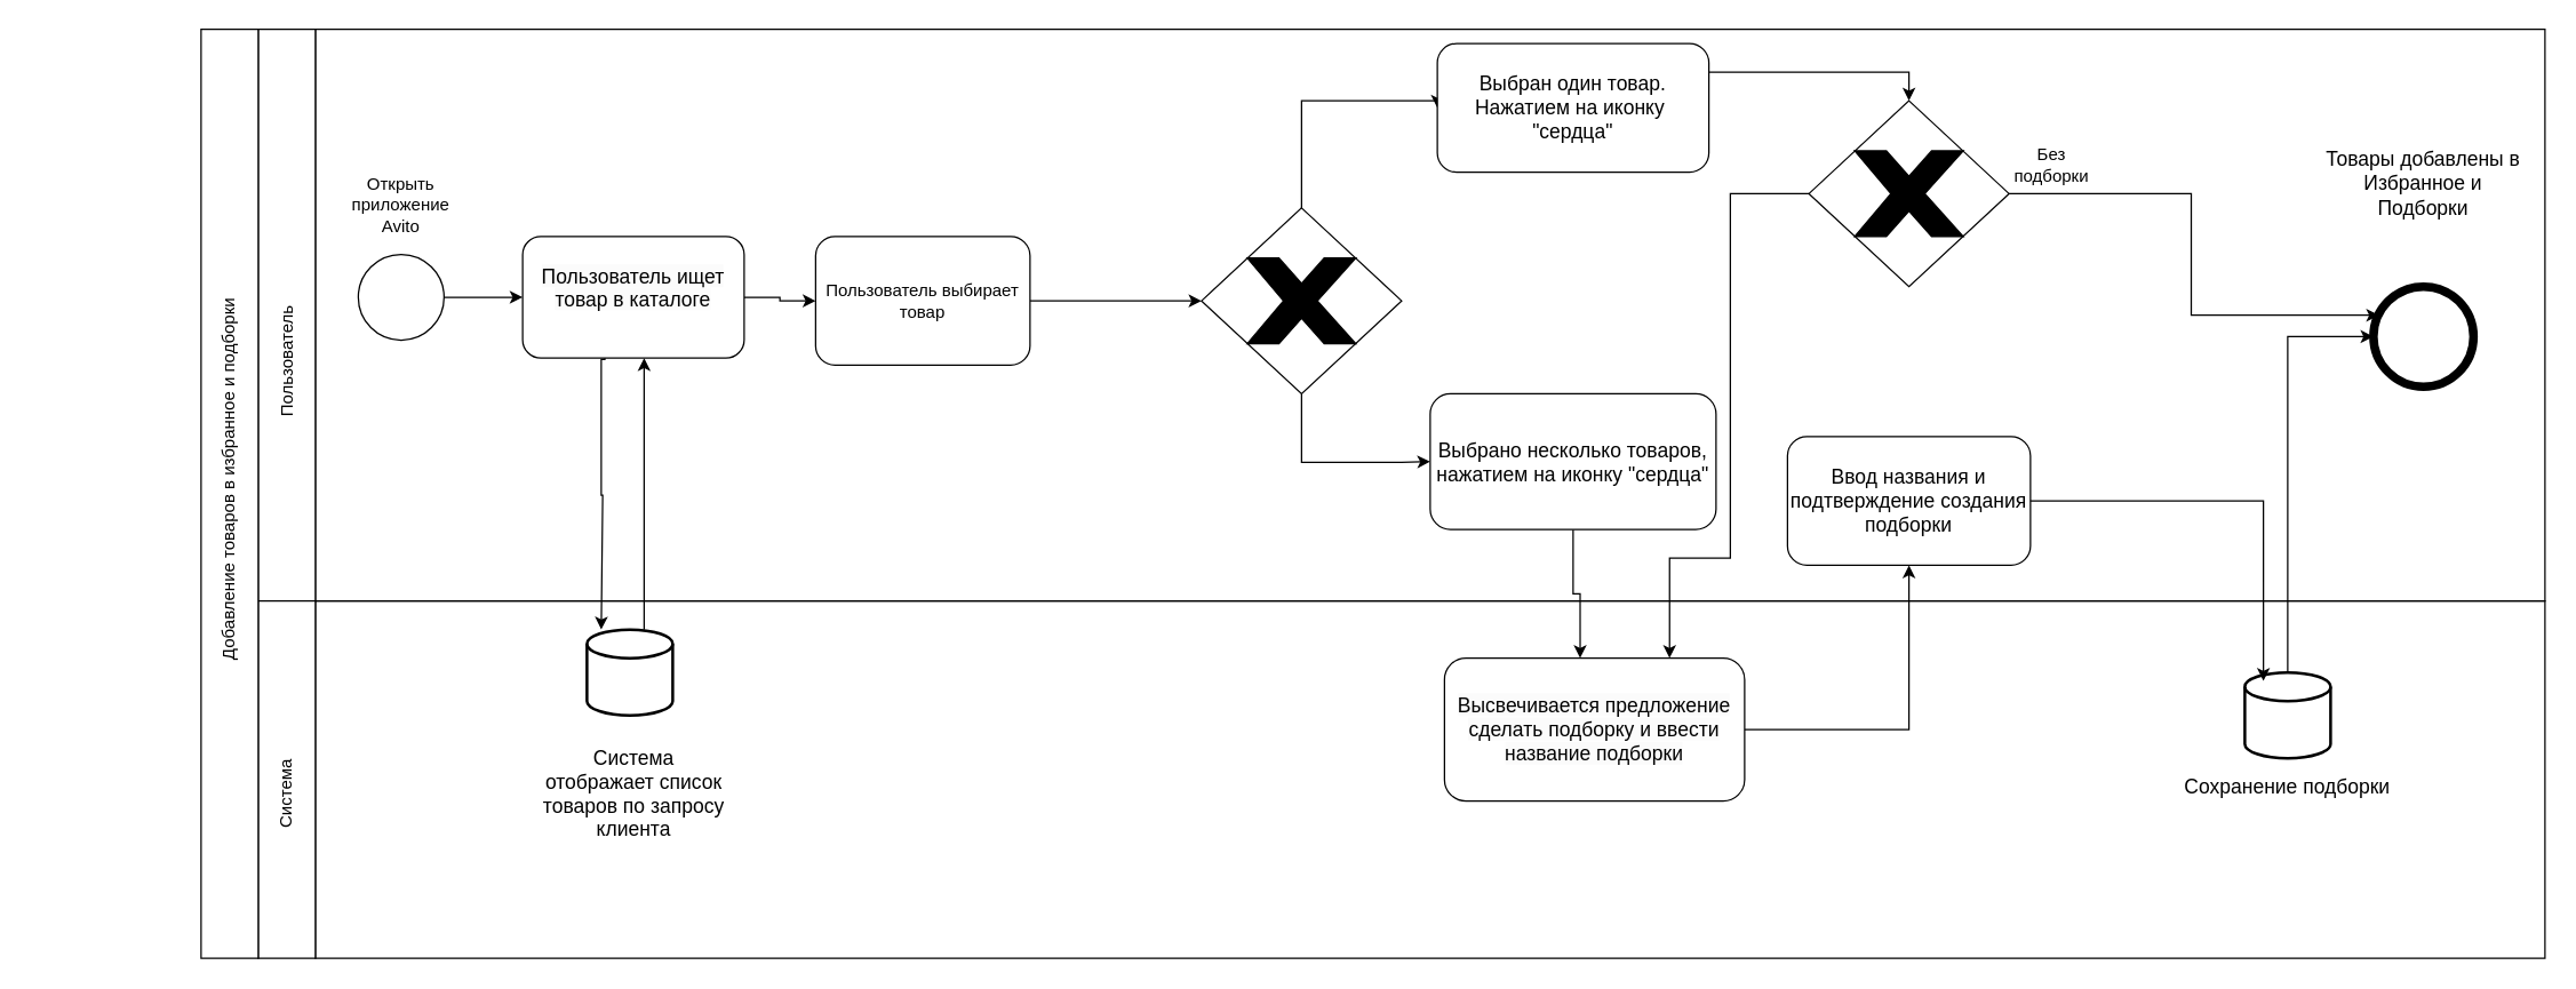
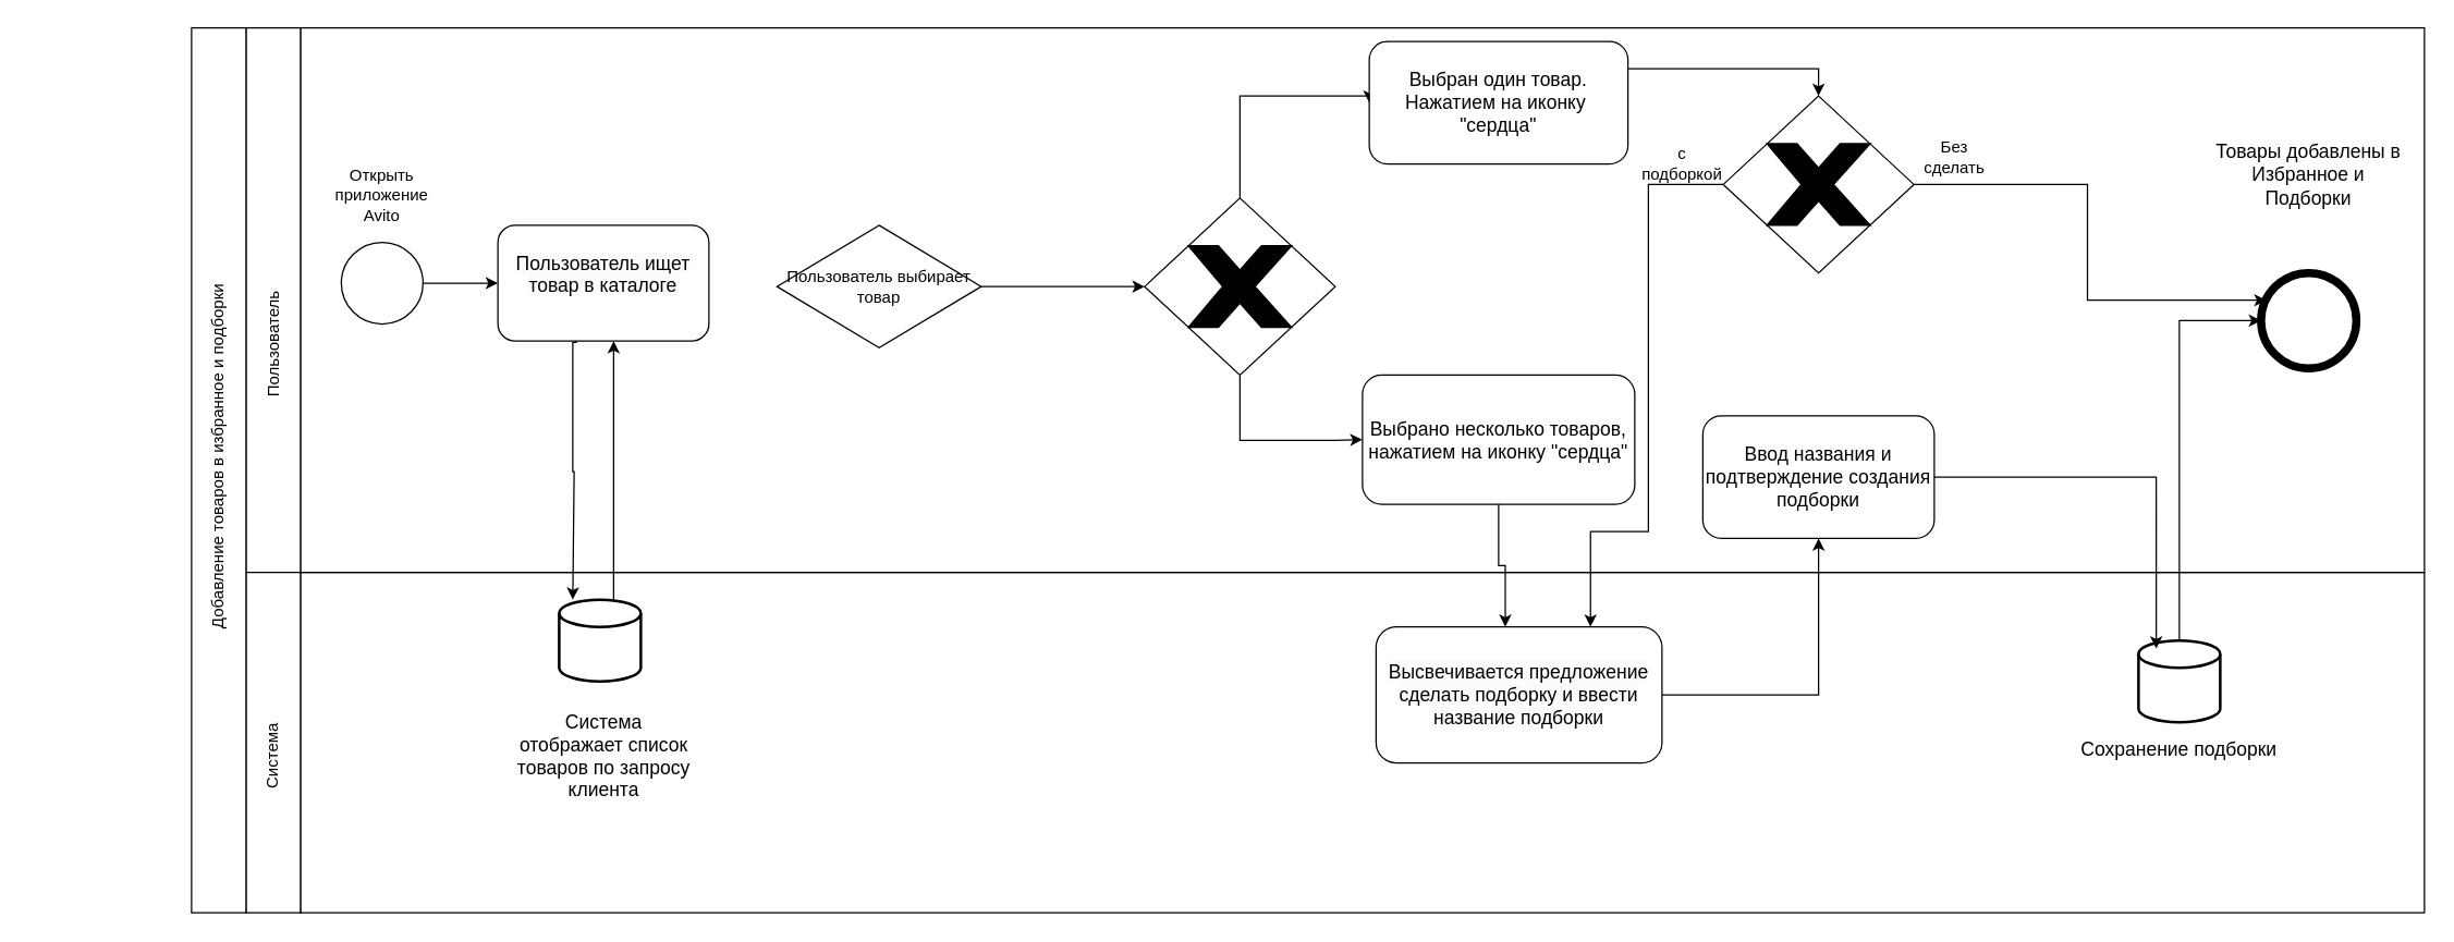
- <mxCell id="41" value="Без подборки" style="text;html=1;align=center;verticalAlign=middle;whiteSpace=wrap;rounded=0;" parent="1" vertex="1"><mxGeometry x="1405" y="100" width="60" height="30" as="geometry" /></mxCell>
+ <mxCell id="41" value="Без сделать" style="text;html=1;align=center;verticalAlign=middle;whiteSpace=wrap;rounded=0;" parent="1" vertex="1"><mxGeometry x="1405" y="100" width="60" height="30" as="geometry" /></mxCell>
+ <mxCell id="42" value="с подборкой" style="text;html=1;align=center;verticalAlign=middle;whiteSpace=wrap;rounded=0;" parent="1" vertex="1"><mxGeometry x="1205" y="105" width="60" height="30" as="geometry" /></mxCell>
- <mxCell id="20" value="" style="edgeStyle=orthogonalEdgeStyle;rounded=0;orthogonalLoop=1;jettySize=auto;html=1;" parent="1" source="21" target="11" edge="1"><mxGeometry relative="1" as="geometry" /></mxCell>
- <mxCell id="11" value="Пользователь выбирает товар" style="rounded=1;whiteSpace=wrap;html=1;" parent="1" vertex="1"><mxGeometry x="570" y="165" width="150" height="90" as="geometry" /></mxCell>
+ <mxCell id="11" value="Пользователь выбирает товар" style="rhombus;whiteSpace=wrap;html=1;" parent="1" vertex="1"><mxGeometry x="570" y="165" width="150" height="90" as="geometry" /></mxCell>
